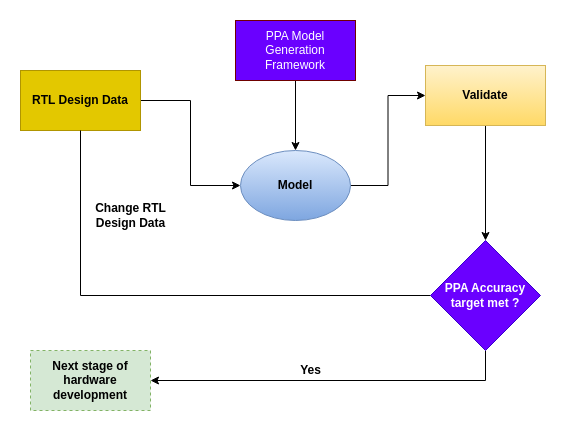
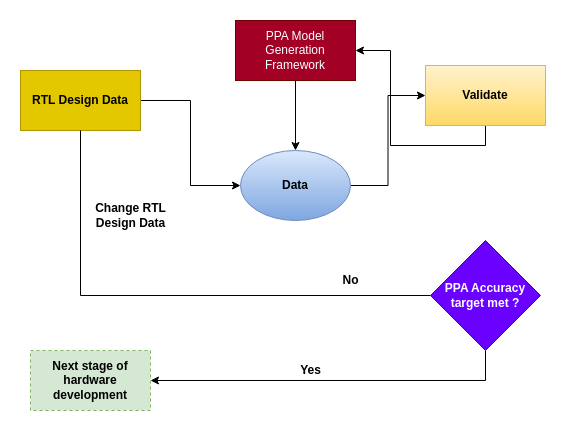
- <mxCell id="16" value="PPA Model Generation Framework" style="rounded=0;whiteSpace=wrap;html=1;fillColor=#6a00ff;strokeColor=#6F0000;fontColor=#ffffff;" vertex="1" parent="1"><mxGeometry x="235" y="20" width="120" height="60" as="geometry" /></mxCell>
+ <mxCell id="16" value="PPA Model Generation Framework" style="rounded=0;whiteSpace=wrap;html=1;fillColor=#a20025;strokeColor=#6F0000;fontColor=#ffffff;" vertex="1" parent="1"><mxGeometry x="235" y="20" width="120" height="60" as="geometry" /></mxCell>
- <mxCell id="3" value="Model" style="ellipse;whiteSpace=wrap;html=1;fillColor=#dae8fc;strokeColor=#6c8ebf;fontStyle=1;gradientColor=#7ea6e0;" parent="1" vertex="1"><mxGeometry x="240" y="150" width="110" height="70" as="geometry" /></mxCell>
+ <mxCell id="3" value="Data" style="ellipse;whiteSpace=wrap;html=1;fillColor=#dae8fc;strokeColor=#6c8ebf;fontStyle=1;gradientColor=#7ea6e0;" parent="1" vertex="1"><mxGeometry x="240" y="150" width="110" height="70" as="geometry" /></mxCell>
- <mxCell id="4" style="edgeStyle=orthogonalEdgeStyle;rounded=0;orthogonalLoop=1;jettySize=auto;html=1;exitX=0.5;exitY=1;exitDx=0;exitDy=0;entryX=0.5;entryY=0;entryDx=0;entryDy=0;fontStyle=1" parent="1" source="5" target="10" edge="1"><mxGeometry relative="1" as="geometry" /></mxCell>
+ <mxCell id="4" style="edgeStyle=orthogonalEdgeStyle;rounded=0;orthogonalLoop=1;jettySize=auto;html=1;exitX=0.5;exitY=1;exitDx=0;exitDy=0;fontStyle=1;" parent="1" source="5" target="16" edge="1"><mxGeometry relative="1" as="geometry" /></mxCell>
+ <mxCell id="14" value="No" style="text;html=1;align=center;verticalAlign=middle;resizable=0;points=[];autosize=1;strokeColor=none;fillColor=none;fontStyle=1" parent="1" vertex="1"><mxGeometry x="335" y="270" width="30" height="20" as="geometry" /></mxCell>
